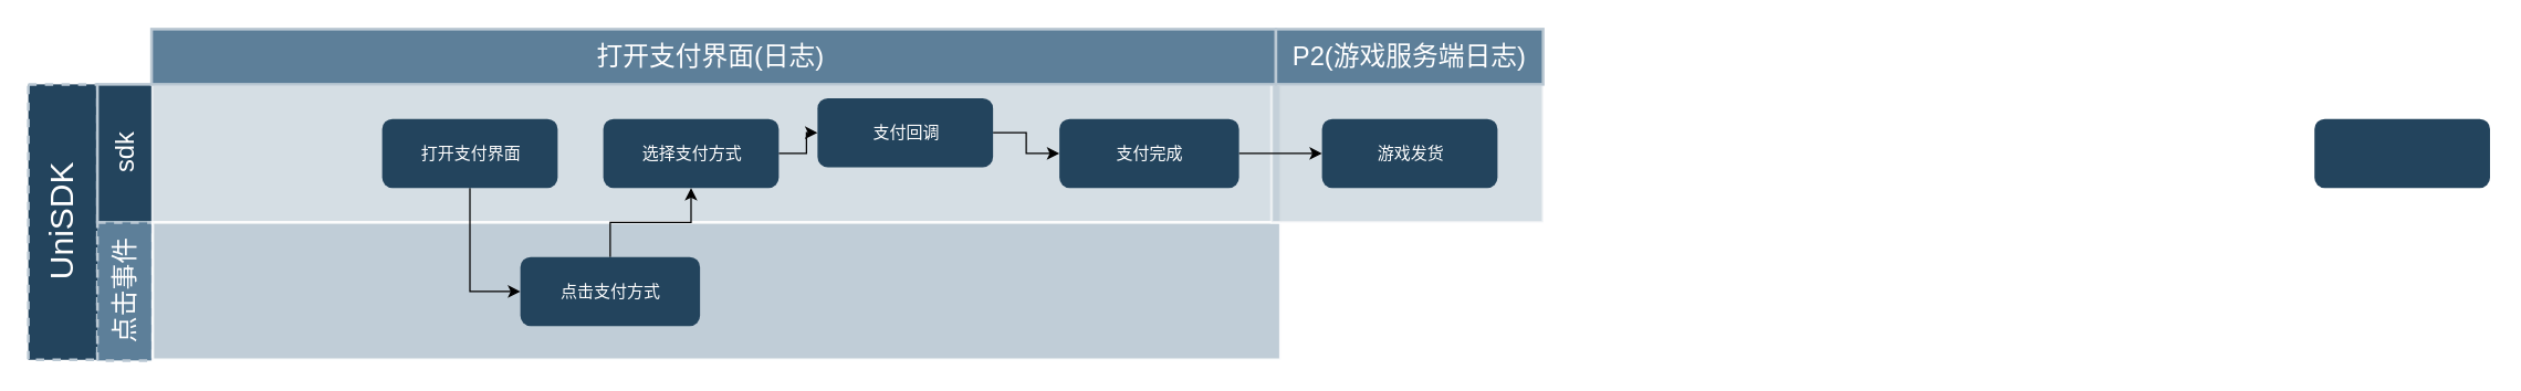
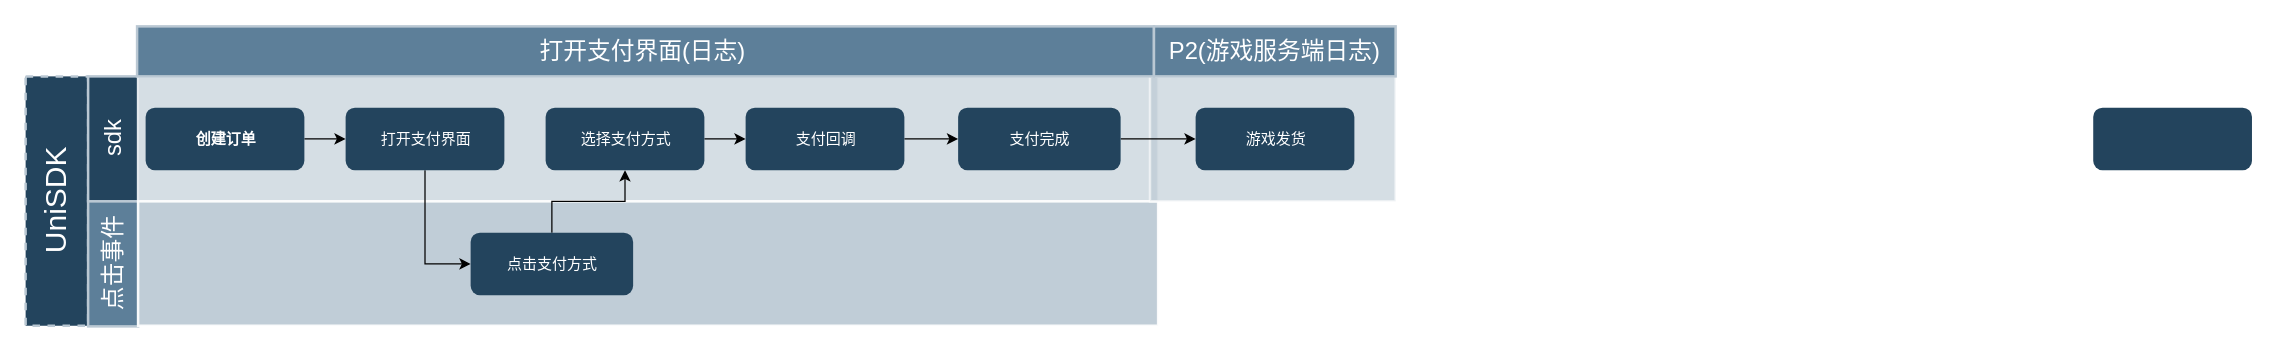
- <mxCell id="16" value="&lt;font color=&quot;#ffffff&quot;&gt;支付回调&lt;/font&gt;" style="rounded=1;fillColor=#23445D;strokeColor=none;strokeWidth=2;fontFamily=Helvetica;html=1;gradientColor=none;" parent="1" vertex="1"><mxGeometry x="591.001" y="70.5" width="127" height="50" as="geometry" /></mxCell>
+ <mxCell id="16" value="&lt;font color=&quot;#ffffff&quot;&gt;支付回调&lt;/font&gt;" style="rounded=1;fillColor=#23445D;strokeColor=none;strokeWidth=2;fontFamily=Helvetica;html=1;gradientColor=none;" parent="1" vertex="1"><mxGeometry x="596.001" y="85.5" width="127" height="50" as="geometry" /></mxCell>
+ <mxCell id="9" value="&lt;b&gt;&lt;font color=&quot;#ffffff&quot;&gt;创建订单&lt;/font&gt;&lt;/b&gt;" style="rounded=1;fillColor=#23445D;strokeColor=none;strokeWidth=2;fontFamily=Helvetica;html=1;gradientColor=none;" parent="1" vertex="1"><mxGeometry x="116.005" y="85.5" width="127" height="50" as="geometry" /></mxCell>
+ <mxCell id="8" style="edgeStyle=orthogonalEdgeStyle;rounded=0;orthogonalLoop=1;jettySize=auto;html=1;" edge="1" parent="1" source="9" target="13"><mxGeometry relative="1" as="geometry" /></mxCell>
- <mxCell id="4" value="点击事件" style="strokeColor=#BAC8D3;fillColor=#5d7f99;fontSize=19;strokeWidth=2;horizontal=0;fontFamily=Helvetica;html=1;labelBackgroundColor=none;fontColor=#FFFFFF;dashed=1;" parent="1" vertex="1"><mxGeometry x="70" y="160.5" width="40" height="100" as="geometry" /></mxCell>
+ <mxCell id="4" value="点击事件" style="strokeColor=#BAC8D3;fillColor=#5d7f99;fontSize=19;strokeWidth=2;horizontal=0;fontFamily=Helvetica;html=1;labelBackgroundColor=none;fontColor=#FFFFFF;" parent="1" vertex="1"><mxGeometry x="70" y="160.5" width="40" height="100" as="geometry" /></mxCell>
